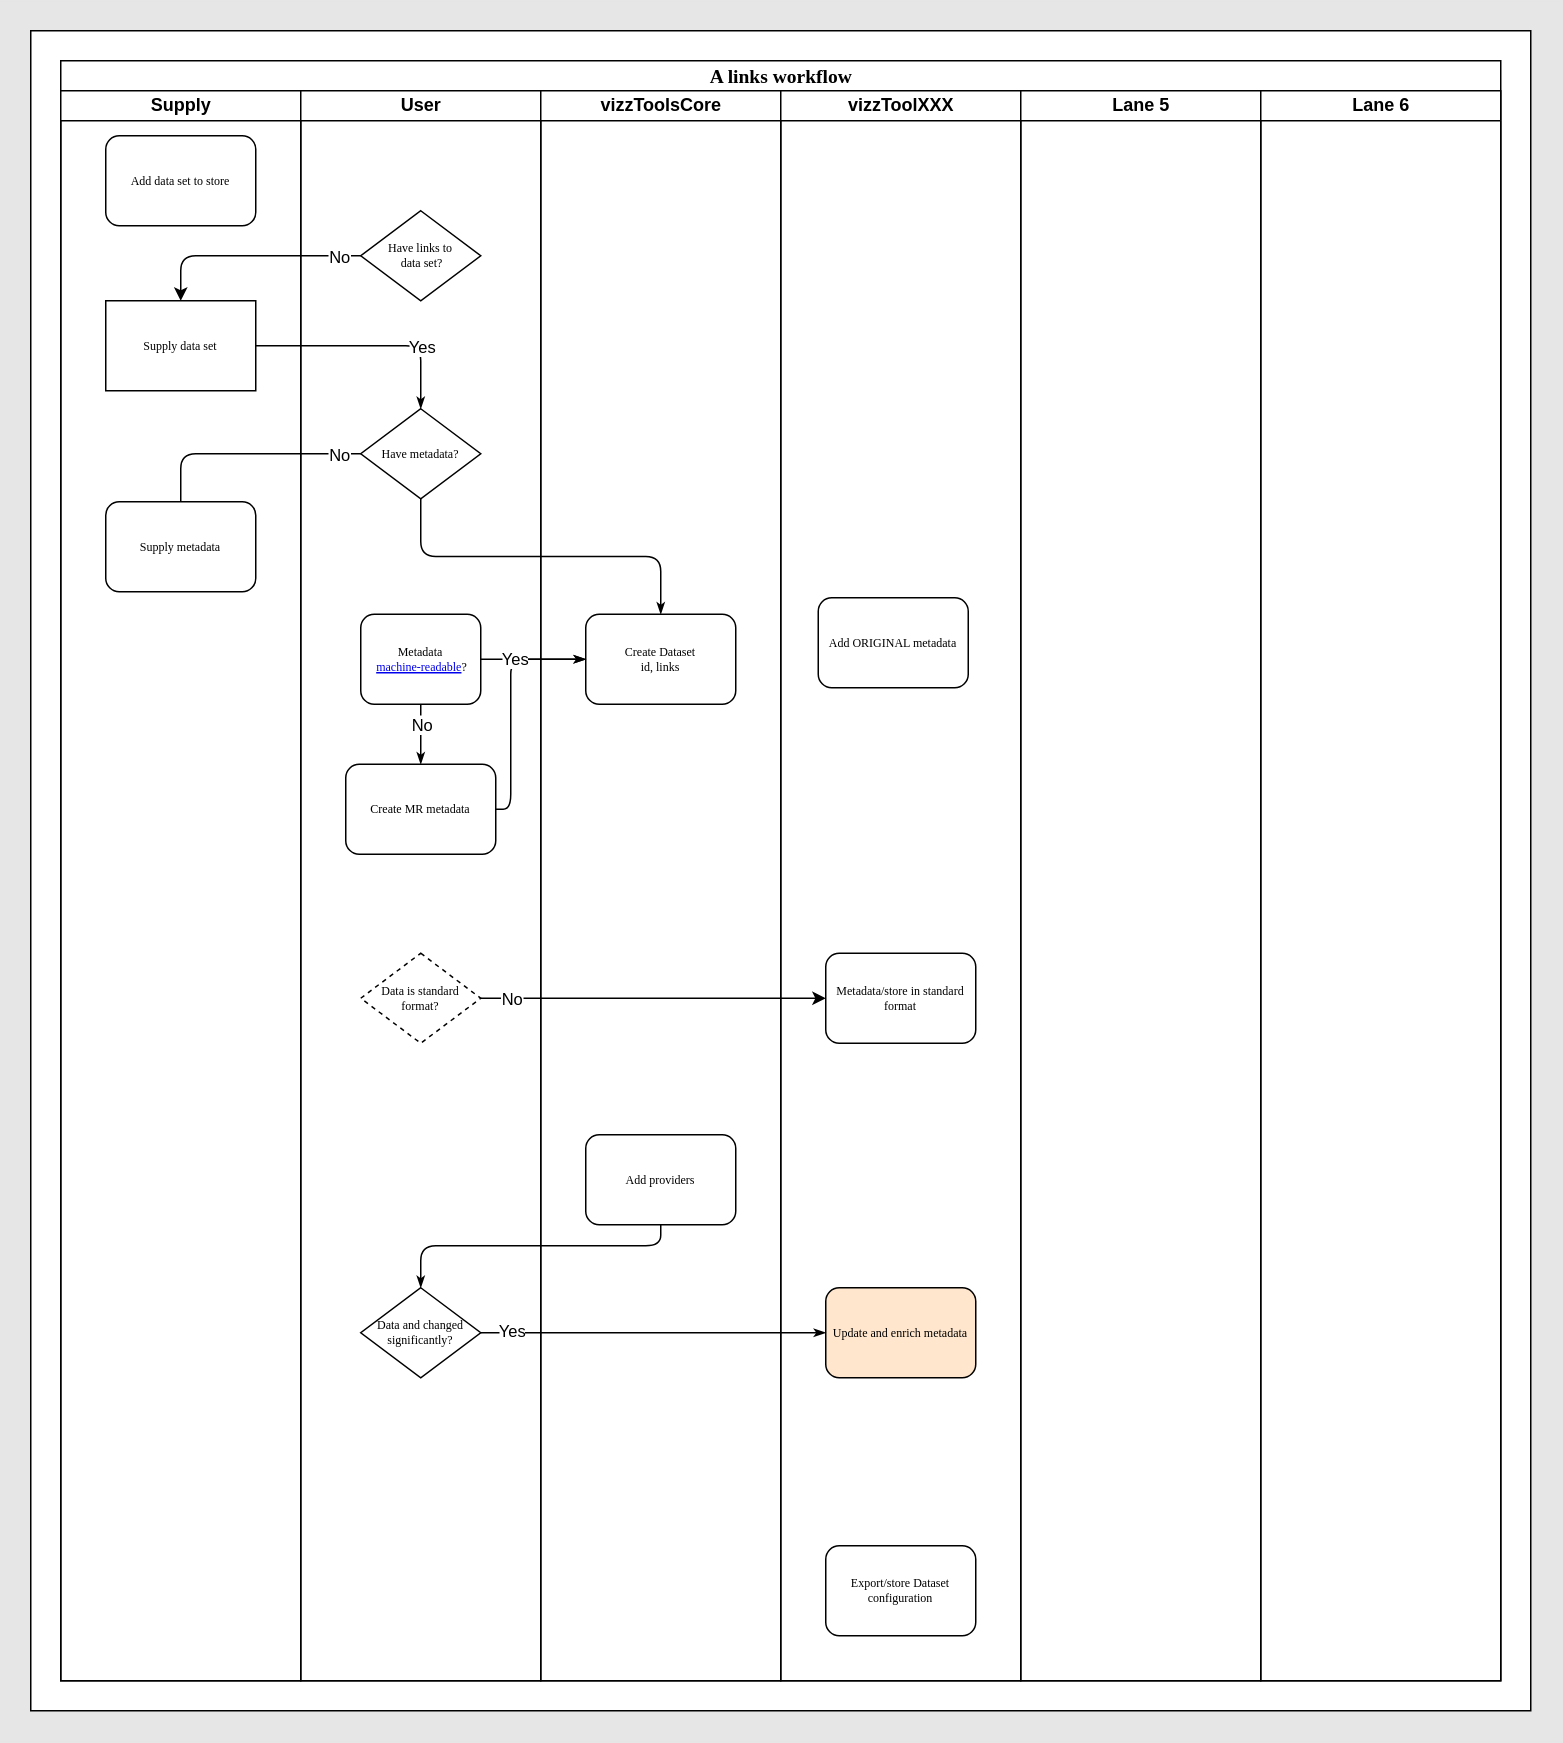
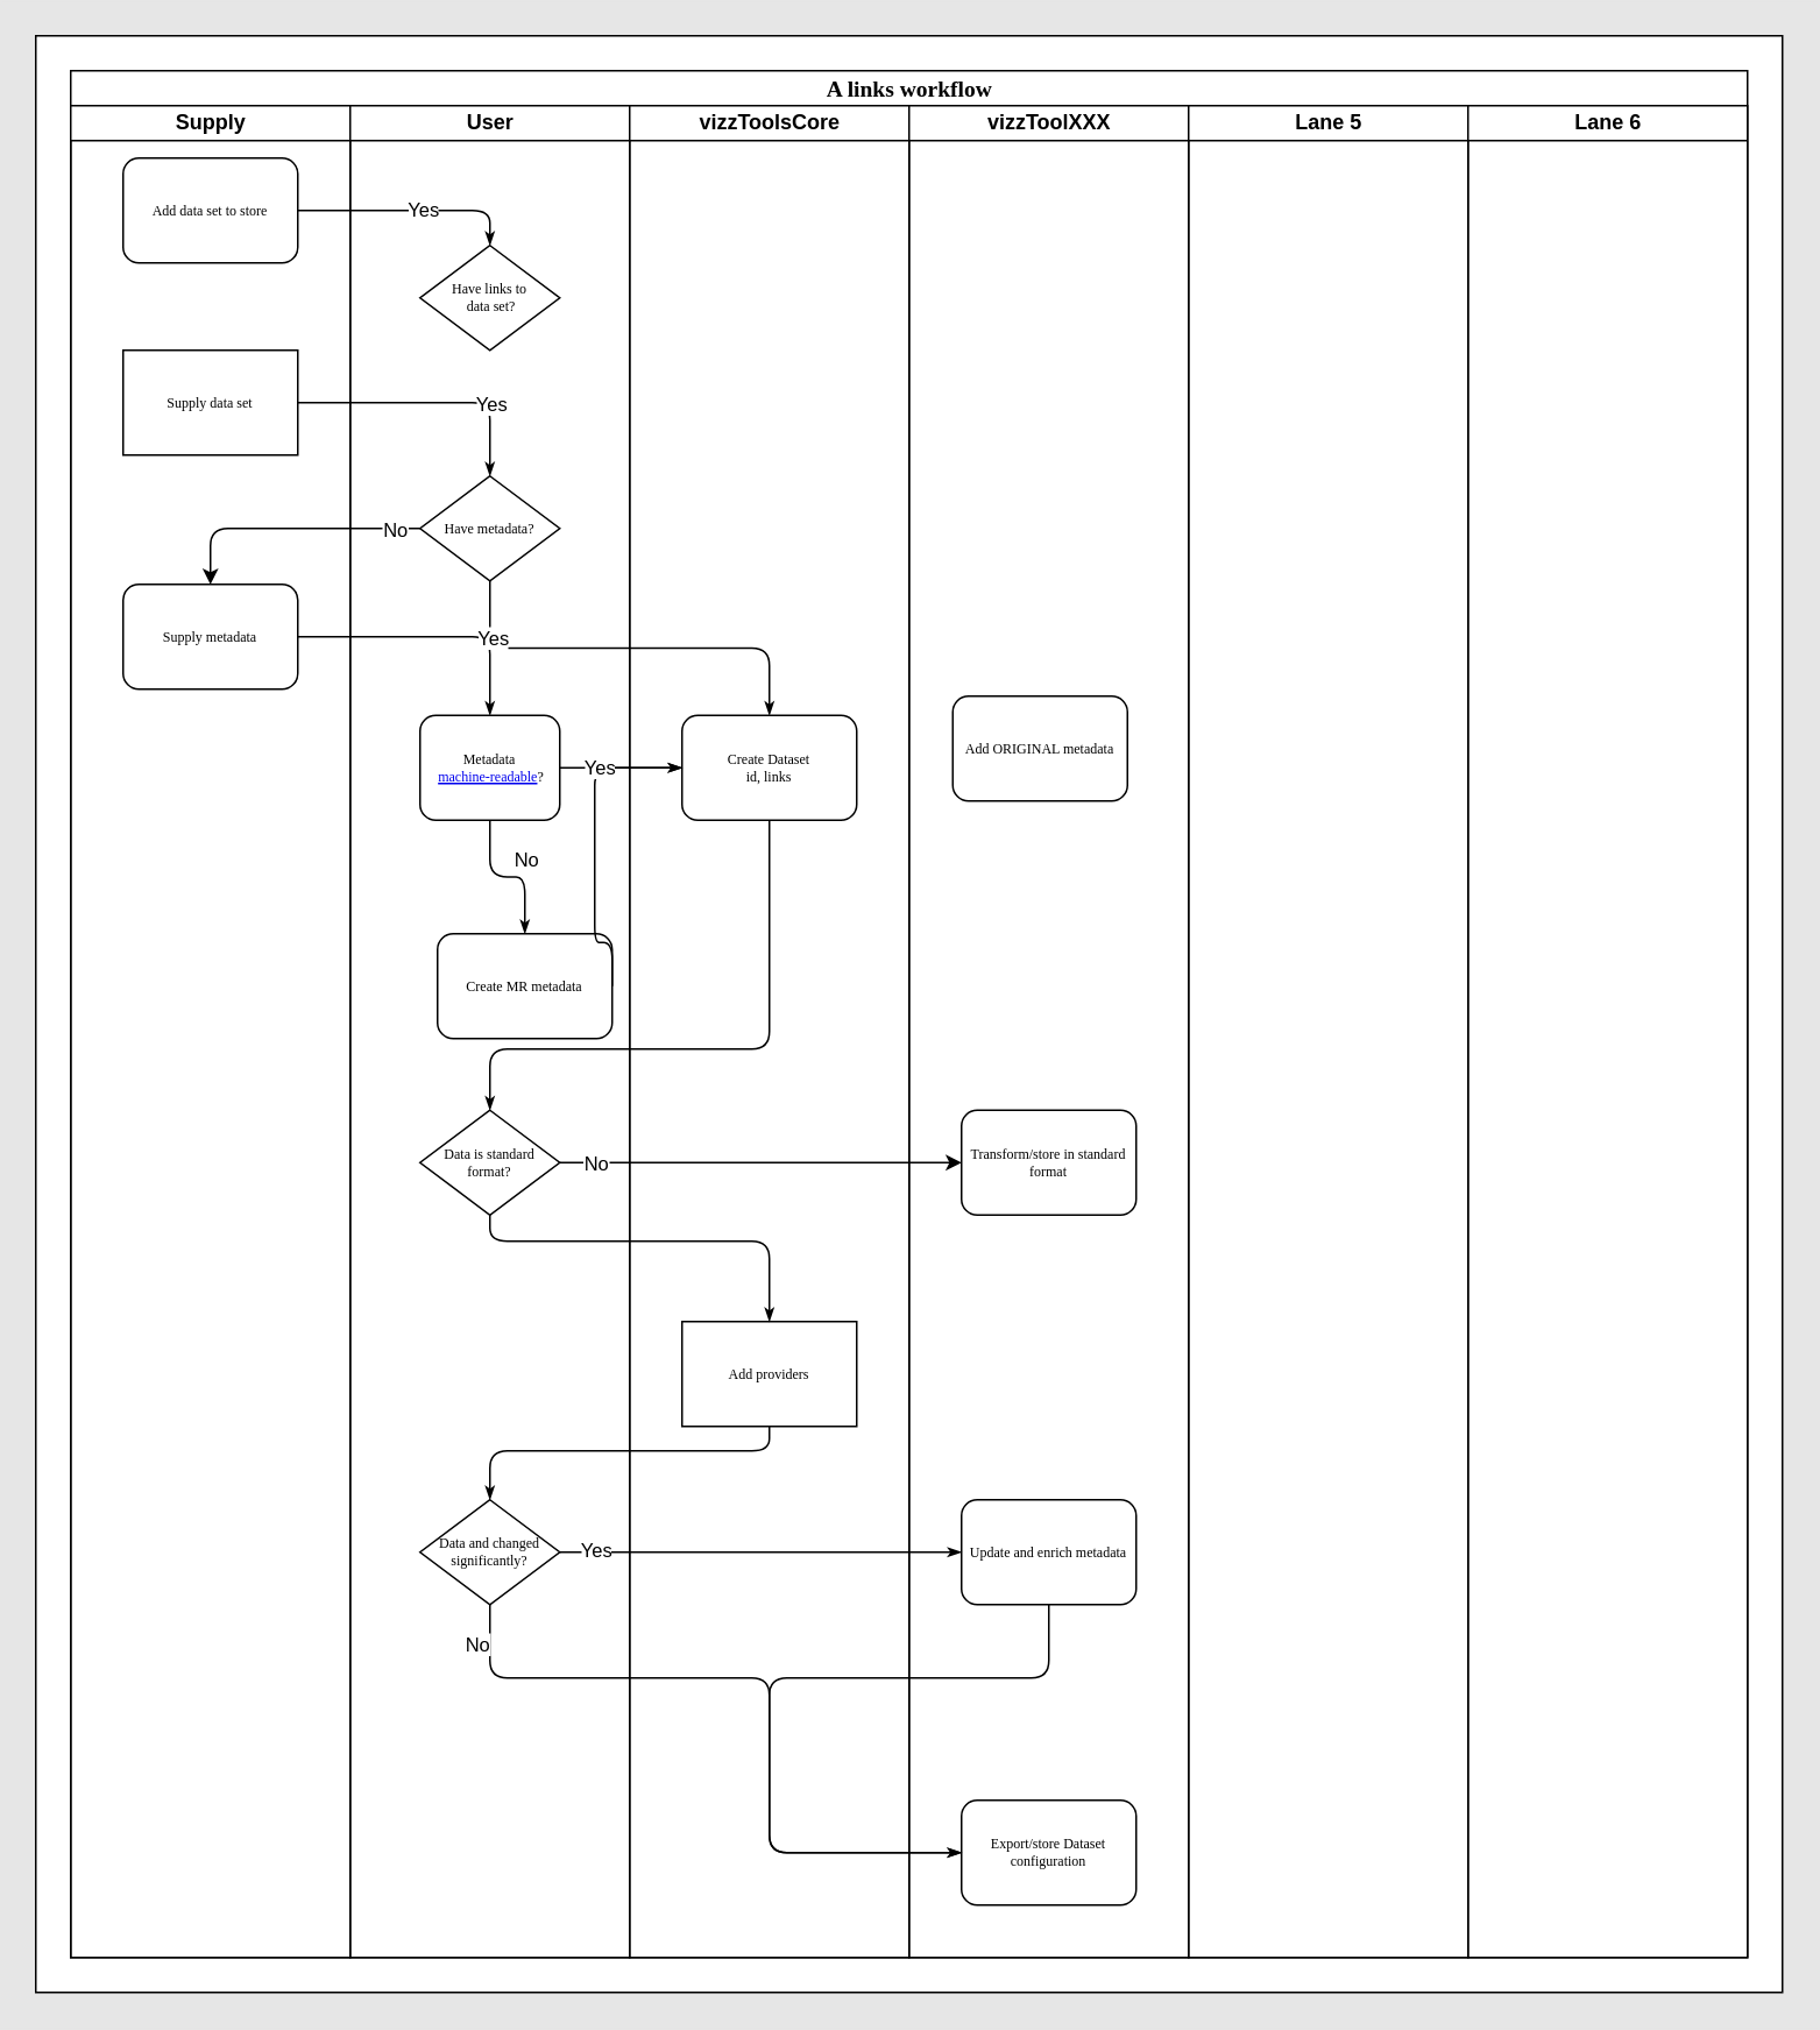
+ <mxCell id="8" style="edgeStyle=orthogonalEdgeStyle;rounded=1;html=1;labelBackgroundColor=none;startArrow=none;startFill=0;startSize=5;endArrow=classicThin;endFill=1;endSize=5;jettySize=auto;orthogonalLoop=1;strokeWidth=1;fontFamily=Verdana;fontSize=8;entryX=0.5;entryY=0;entryDx=0;entryDy=0;" parent="3" source="6" target="16" edge="1"><mxGeometry relative="1" as="geometry"><mxPoint x="190" y="115" as="targetPoint" /><Array as="points"><mxPoint x="240" y="80" /></Array></mxGeometry></mxCell>
+ <mxCell id="9" value="Yes" style="edgeLabel;html=1;align=center;verticalAlign=middle;resizable=0;points=[];" vertex="1" connectable="0" parent="8"><mxGeometry x="0.089" y="-1" relative="1" as="geometry"><mxPoint y="-2" as="offset" /></mxGeometry></mxCell>
- <mxCell id="28" value="" style="edgeStyle=segmentEdgeStyle;endArrow=classic;html=1;exitX=0;exitY=0.5;exitDx=0;exitDy=0;entryX=0.5;entryY=0;entryDx=0;entryDy=0;" edge="1" parent="3" source="16" target="5"><mxGeometry width="50" height="50" relative="1" as="geometry"><mxPoint x="240" y="260" as="sourcePoint" /><mxPoint x="290" y="210" as="targetPoint" /><Array as="points"><mxPoint x="80" y="130" /></Array></mxGeometry></mxCell>
- <mxCell id="29" value="No" style="edgeLabel;html=1;align=center;verticalAlign=middle;resizable=0;points=[];" vertex="1" connectable="0" parent="28"><mxGeometry x="0.076" relative="1" as="geometry"><mxPoint x="66.19" as="offset" /></mxGeometry></mxCell>
- <mxCell id="30" value="" style="edgeStyle=segmentEdgeStyle;endArrow=none;html=1;exitX=0;exitY=0.5;exitDx=0;exitDy=0;entryX=0.5;entryY=0;entryDx=0;entryDy=0;" edge="1" parent="3" source="15" target="7"><mxGeometry width="50" height="50" relative="1" as="geometry"><mxPoint x="200" y="257" as="sourcePoint" /><mxPoint x="80" y="275" as="targetPoint" /><Array as="points"><mxPoint x="80" y="262" /></Array></mxGeometry></mxCell>
+ <mxCell id="30" value="" style="edgeStyle=segmentEdgeStyle;endArrow=classic;html=1;exitX=0;exitY=0.5;exitDx=0;exitDy=0;entryX=0.5;entryY=0;entryDx=0;entryDy=0;" edge="1" parent="3" source="15" target="7"><mxGeometry width="50" height="50" relative="1" as="geometry"><mxPoint x="200" y="257" as="sourcePoint" /><mxPoint x="80" y="275" as="targetPoint" /><Array as="points"><mxPoint x="80" y="262" /></Array></mxGeometry></mxCell>
+ <mxCell id="34" style="edgeStyle=orthogonalEdgeStyle;rounded=1;html=1;labelBackgroundColor=none;startArrow=none;startFill=0;startSize=5;endArrow=classicThin;endFill=1;endSize=5;jettySize=auto;orthogonalLoop=1;strokeWidth=1;fontFamily=Verdana;fontSize=8;exitX=1;exitY=0.5;exitDx=0;exitDy=0;entryX=0.5;entryY=0;entryDx=0;entryDy=0;" edge="1" parent="3" source="7" target="14"><mxGeometry relative="1" as="geometry"><mxPoint x="140" y="410" as="sourcePoint" /><mxPoint x="210" y="410" as="targetPoint" /><Array as="points"><mxPoint x="240" y="324" /></Array></mxGeometry></mxCell>
+ <mxCell id="35" value="Yes" style="edgeLabel;html=1;align=center;verticalAlign=middle;resizable=0;points=[];" vertex="1" connectable="0" parent="34"><mxGeometry x="0.419" y="-4" relative="1" as="geometry"><mxPoint x="5" as="offset" /></mxGeometry></mxCell>
- <mxCell id="17" value="Create MR metadata" style="rounded=1;whiteSpace=wrap;html=1;shadow=0;labelBackgroundColor=none;strokeWidth=1;fontFamily=Verdana;fontSize=8;align=center;" vertex="1" parent="10"><mxGeometry x="30" y="449" width="100" height="60" as="geometry" /></mxCell>
+ <mxCell id="17" value="Create MR metadata" style="rounded=1;whiteSpace=wrap;html=1;shadow=0;labelBackgroundColor=none;strokeWidth=1;fontFamily=Verdana;fontSize=8;align=center;" vertex="1" parent="10"><mxGeometry x="50" y="474" width="100" height="60" as="geometry" /></mxCell>
+ <mxCell id="36" style="edgeStyle=orthogonalEdgeStyle;rounded=1;html=1;labelBackgroundColor=none;startArrow=none;startFill=0;startSize=5;endArrow=classicThin;endFill=1;endSize=5;jettySize=auto;orthogonalLoop=1;strokeWidth=1;fontFamily=Verdana;fontSize=8;exitX=0.5;exitY=1;exitDx=0;exitDy=0;" edge="1" parent="3" source="20" target="13"><mxGeometry relative="1" as="geometry"><mxPoint x="340" y="385" as="sourcePoint" /><mxPoint x="340" y="440" as="targetPoint" /><Array as="points"><mxPoint x="400" y="560" /><mxPoint x="240" y="560" /></Array></mxGeometry></mxCell>
- <mxCell id="13" value="Data is standard format?" style="rhombus;whiteSpace=wrap;html=1;rounded=0;shadow=0;labelBackgroundColor=none;strokeWidth=1;fontFamily=Verdana;fontSize=8;align=center;dashed=1;" vertex="1" parent="10"><mxGeometry x="40" y="575" width="80" height="60" as="geometry" /></mxCell>
+ <mxCell id="13" value="Data is standard format?" style="rhombus;whiteSpace=wrap;html=1;rounded=0;shadow=0;labelBackgroundColor=none;strokeWidth=1;fontFamily=Verdana;fontSize=8;align=center;" vertex="1" parent="10"><mxGeometry x="40" y="575" width="80" height="60" as="geometry" /></mxCell>
- <mxCell id="25" value="Metadata/store in standard format" style="rounded=1;whiteSpace=wrap;html=1;shadow=0;labelBackgroundColor=none;strokeWidth=1;fontFamily=Verdana;fontSize=8;align=center;" vertex="1" parent="22"><mxGeometry x="30" y="575" width="100" height="60" as="geometry" /></mxCell>
+ <mxCell id="25" value="Transform/store in standard format" style="rounded=1;whiteSpace=wrap;html=1;shadow=0;labelBackgroundColor=none;strokeWidth=1;fontFamily=Verdana;fontSize=8;align=center;" vertex="1" parent="22"><mxGeometry x="30" y="575" width="100" height="60" as="geometry" /></mxCell>
+ <mxCell id="39" style="edgeStyle=orthogonalEdgeStyle;rounded=1;html=1;labelBackgroundColor=none;startArrow=none;startFill=0;startSize=5;endArrow=classicThin;endFill=1;endSize=5;jettySize=auto;orthogonalLoop=1;strokeWidth=1;fontFamily=Verdana;fontSize=8;exitX=0.5;exitY=1;exitDx=0;exitDy=0;entryX=0.5;entryY=0;entryDx=0;entryDy=0;" edge="1" parent="3" source="13" target="21"><mxGeometry relative="1" as="geometry"><mxPoint x="410" y="395" as="sourcePoint" /><mxPoint x="250.029" y="549.021" as="targetPoint" /><Array as="points"><mxPoint x="240" y="670" /><mxPoint x="400" y="670" /></Array></mxGeometry></mxCell>
- <mxCell id="21" value="Add providers" style="rounded=1;whiteSpace=wrap;html=1;shadow=0;labelBackgroundColor=none;strokeWidth=1;fontFamily=Verdana;fontSize=8;align=center;" vertex="1" parent="19"><mxGeometry x="30" y="696" width="100" height="60" as="geometry" /></mxCell>
+ <mxCell id="21" value="Add providers" style="whiteSpace=wrap;html=1;shadow=0;labelBackgroundColor=none;strokeWidth=1;fontFamily=Verdana;fontSize=8;align=center;rounded=0;" vertex="1" parent="19"><mxGeometry x="30" y="696" width="100" height="60" as="geometry" /></mxCell>
- <mxCell id="43" value="Update and enrich metadata" style="rounded=1;whiteSpace=wrap;html=1;shadow=0;labelBackgroundColor=none;strokeWidth=1;fontFamily=Verdana;fontSize=8;align=center;fillColor=#ffe6cc;" vertex="1" parent="1"><mxGeometry x="550" y="858" width="100" height="60" as="geometry" /></mxCell>
+ <mxCell id="43" value="Update and enrich metadata" style="rounded=1;whiteSpace=wrap;html=1;shadow=0;labelBackgroundColor=none;strokeWidth=1;fontFamily=Verdana;fontSize=8;align=center;" vertex="1" parent="1"><mxGeometry x="550" y="858" width="100" height="60" as="geometry" /></mxCell>
+ <mxCell id="48" style="edgeStyle=orthogonalEdgeStyle;rounded=1;html=1;labelBackgroundColor=none;startArrow=none;startFill=0;startSize=5;endArrow=classicThin;endFill=1;endSize=5;jettySize=auto;orthogonalLoop=1;strokeWidth=1;fontFamily=Verdana;fontSize=8;exitX=0.5;exitY=1;exitDx=0;exitDy=0;entryX=0;entryY=0.5;entryDx=0;entryDy=0;" edge="1" parent="1" source="45" target="23"><mxGeometry relative="1" as="geometry"><mxPoint x="330" y="870" as="sourcePoint" /><mxPoint x="560" y="870" as="targetPoint" /><Array as="points"><mxPoint x="280" y="960" /><mxPoint x="440" y="960" /><mxPoint x="440" y="1060" /></Array></mxGeometry></mxCell>
+ <mxCell id="49" style="edgeStyle=orthogonalEdgeStyle;rounded=1;html=1;labelBackgroundColor=none;startArrow=none;startFill=0;startSize=5;endArrow=classicThin;endFill=1;endSize=5;jettySize=auto;orthogonalLoop=1;strokeWidth=1;fontFamily=Verdana;fontSize=8;exitX=0.5;exitY=1;exitDx=0;exitDy=0;entryX=0;entryY=0.5;entryDx=0;entryDy=0;" edge="1" parent="1" source="43" target="23"><mxGeometry relative="1" as="geometry"><mxPoint x="290" y="900" as="sourcePoint" /><mxPoint x="560" y="1060" as="targetPoint" /><Array as="points"><mxPoint x="600" y="960" /><mxPoint x="440" y="960" /><mxPoint x="440" y="1060" /></Array></mxGeometry></mxCell>
+ <mxCell id="50" value="No" style="edgeLabel;html=1;align=center;verticalAlign=middle;resizable=0;points=[];" vertex="1" connectable="0" parent="49"><mxGeometry x="0.566" y="96" relative="1" as="geometry"><mxPoint x="-188.31" y="-24" as="offset" /></mxGeometry></mxCell>
